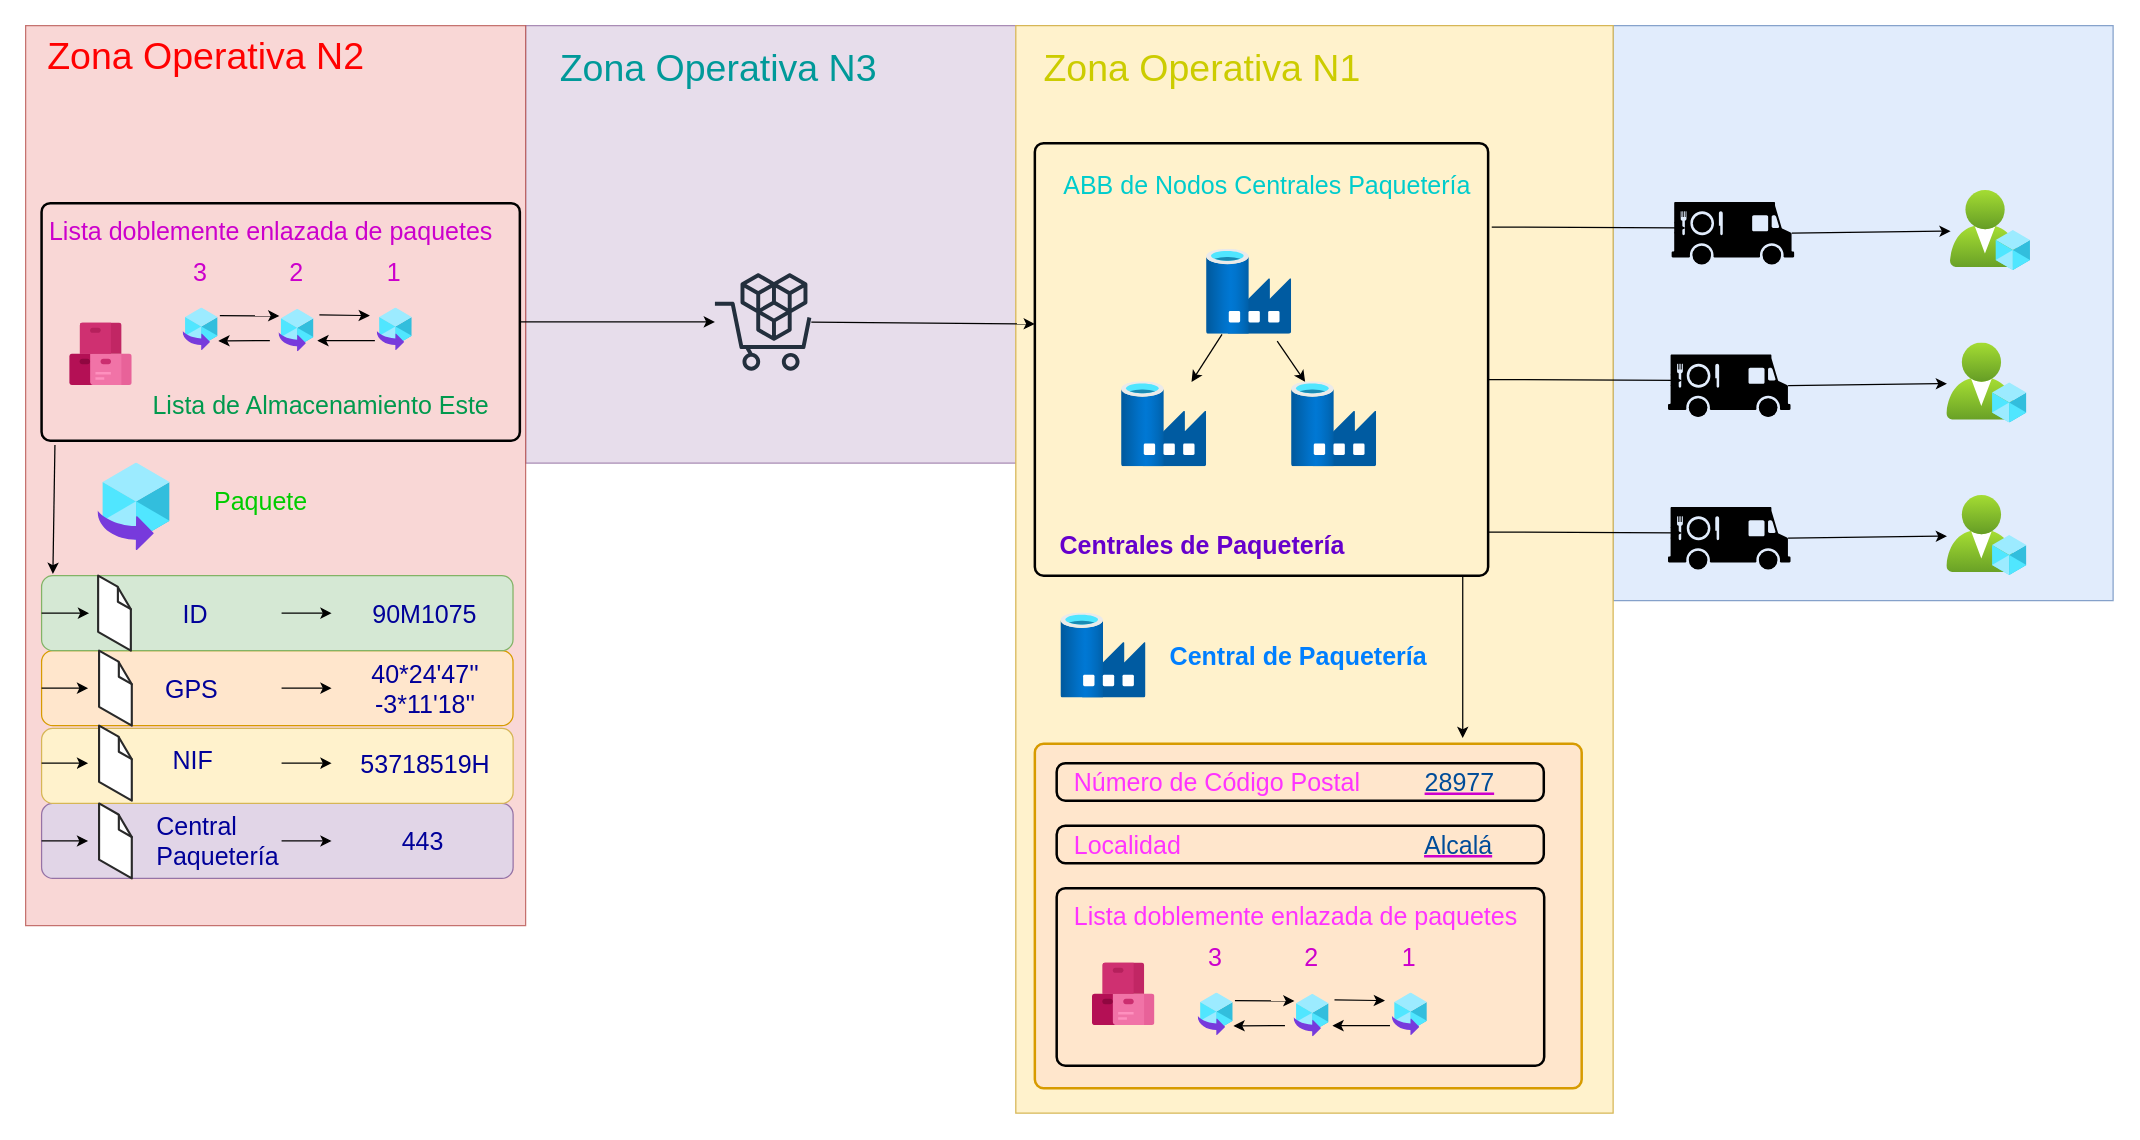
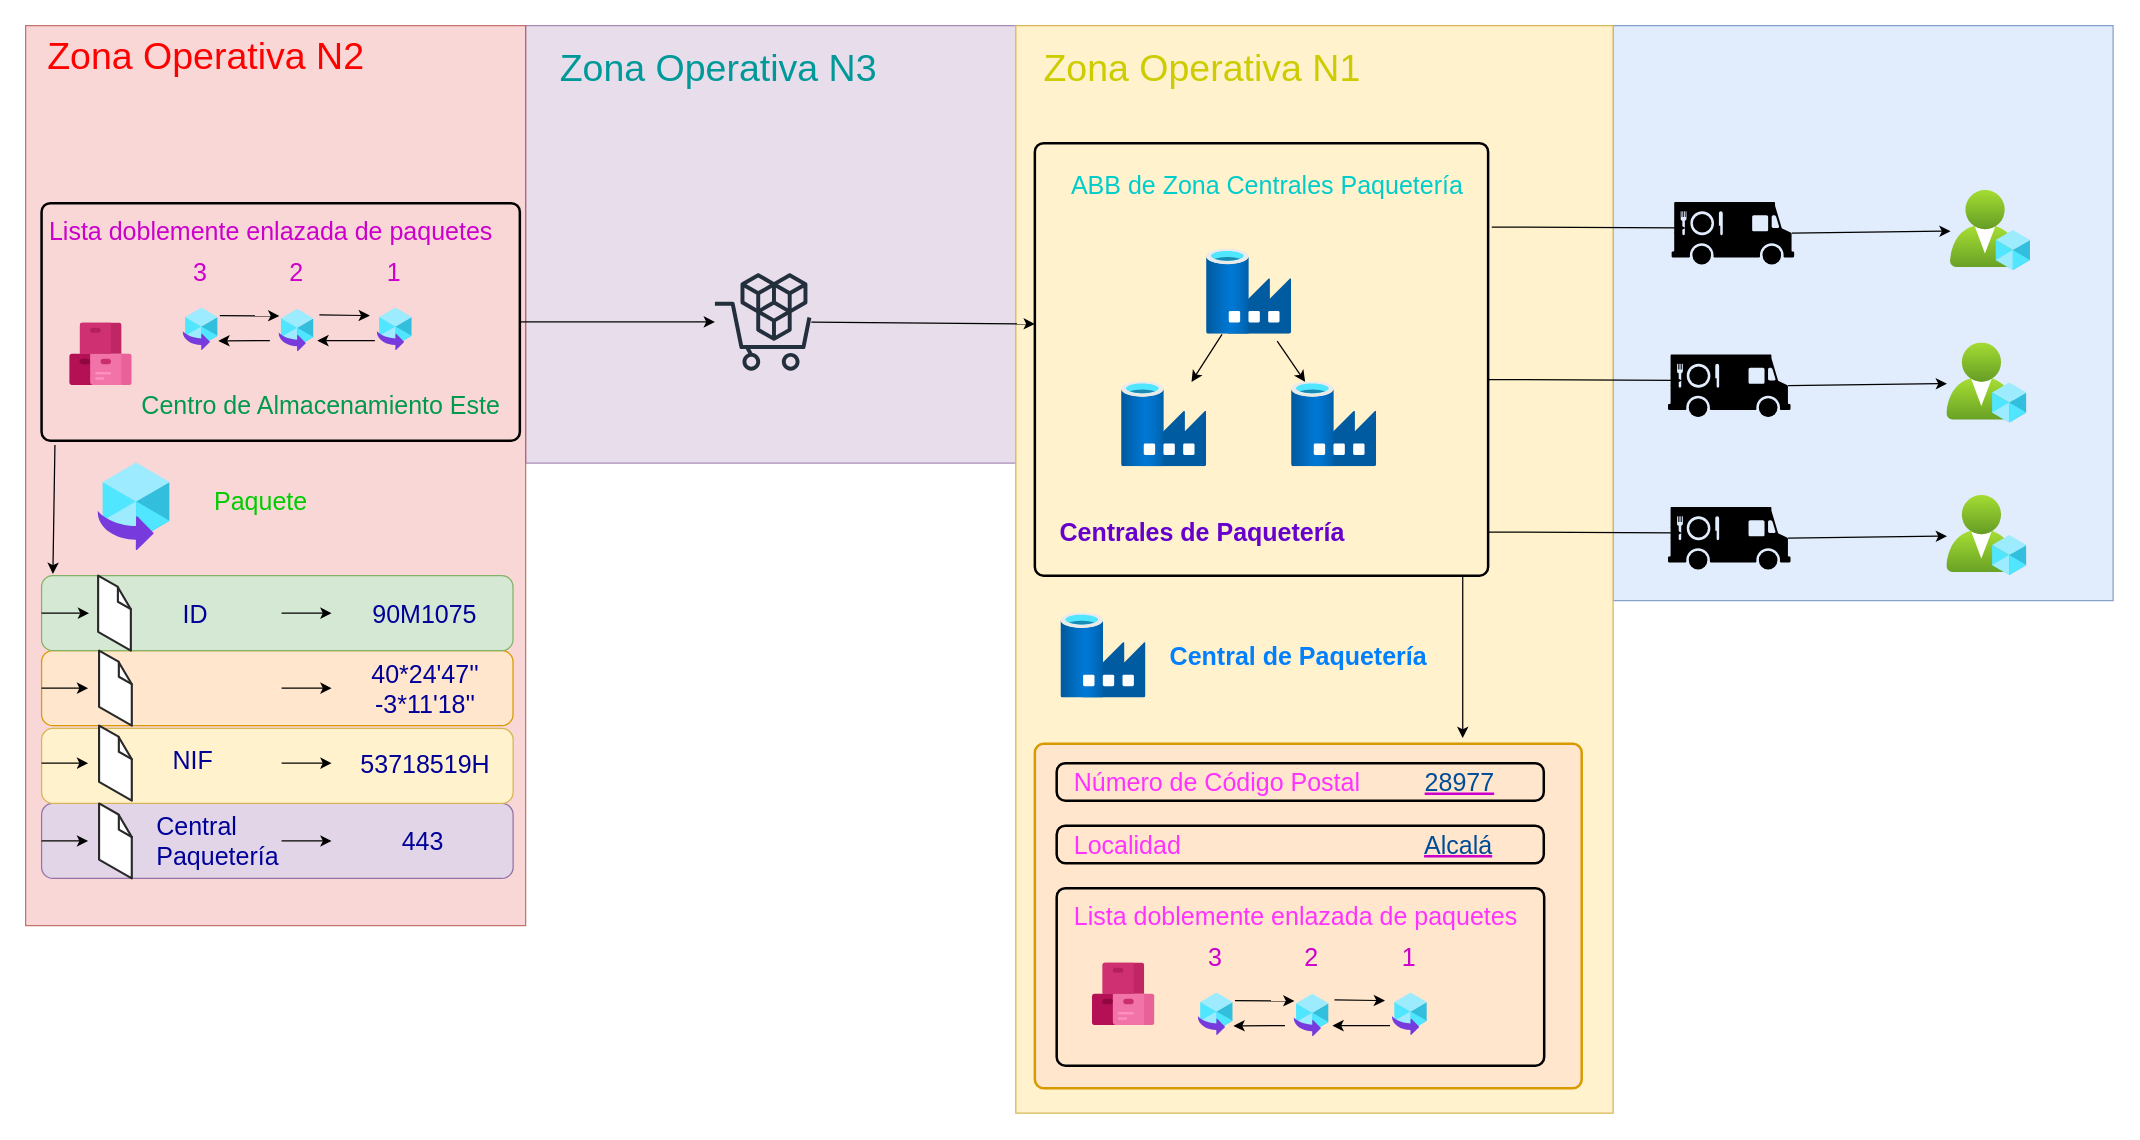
- <mxCell id="14" value="ABB de Nodos Centrales Paquetería" style="text;html=1;strokeColor=none;fillColor=none;align=center;verticalAlign=middle;whiteSpace=wrap;rounded=0;fontSize=20;fontColor=#00CCCC;" parent="1" vertex="1"><mxGeometry x="812.14" y="132" width="403.1" height="30" as="geometry" /></mxCell>
+ <mxCell id="14" value="ABB de Zona Centrales Paquetería" style="text;html=1;strokeColor=none;fillColor=none;align=center;verticalAlign=middle;whiteSpace=wrap;rounded=0;fontSize=20;fontColor=#00CCCC;" parent="1" vertex="1"><mxGeometry x="812.14" y="132" width="403.1" height="30" as="geometry" /></mxCell>
- <mxCell id="23" value="&lt;font color=&quot;#00994d&quot;&gt;Lista de Almacenamiento Este&lt;/font&gt;" style="text;html=1;strokeColor=none;fillColor=none;align=center;verticalAlign=middle;whiteSpace=wrap;rounded=0;fontSize=20;fontColor=#00CCCC;" parent="1" vertex="1"><mxGeometry x="75.38" y="308" width="362.62" height="30" as="geometry" /></mxCell>
+ <mxCell id="23" value="&lt;font color=&quot;#00994d&quot;&gt;Centro de Almacenamiento Este&lt;/font&gt;" style="text;html=1;strokeColor=none;fillColor=none;align=center;verticalAlign=middle;whiteSpace=wrap;rounded=0;fontSize=20;fontColor=#00CCCC;" parent="1" vertex="1"><mxGeometry x="75.38" y="308" width="362.62" height="30" as="geometry" /></mxCell>
- <mxCell id="13" value="&lt;font color=&quot;#6600cc&quot;&gt;Centrales de Paquetería&lt;/font&gt;" style="text;html=1;strokeColor=none;fillColor=none;align=center;verticalAlign=middle;whiteSpace=wrap;rounded=0;fontColor=#007FFF;fontStyle=1;fontSize=20;" parent="1" vertex="1"><mxGeometry x="839" y="420" width="245.25" height="30" as="geometry" /></mxCell>
+ <mxCell id="13" value="&lt;font color=&quot;#6600cc&quot;&gt;Centrales de Paquetería&lt;/font&gt;" style="text;html=1;strokeColor=none;fillColor=none;align=center;verticalAlign=middle;whiteSpace=wrap;rounded=0;fontColor=#007FFF;fontStyle=1;fontSize=20;" parent="1" vertex="1"><mxGeometry x="839" y="410" width="245.25" height="30" as="geometry" /></mxCell>
- <mxCell id="84" value="GPS" style="text;html=1;strokeColor=none;fillColor=none;align=left;verticalAlign=middle;whiteSpace=wrap;rounded=0;fontSize=20;fontColor=#000099;" parent="1" vertex="1"><mxGeometry x="129.91" y="525" width="65.15" height="50" as="geometry" /></mxCell>
